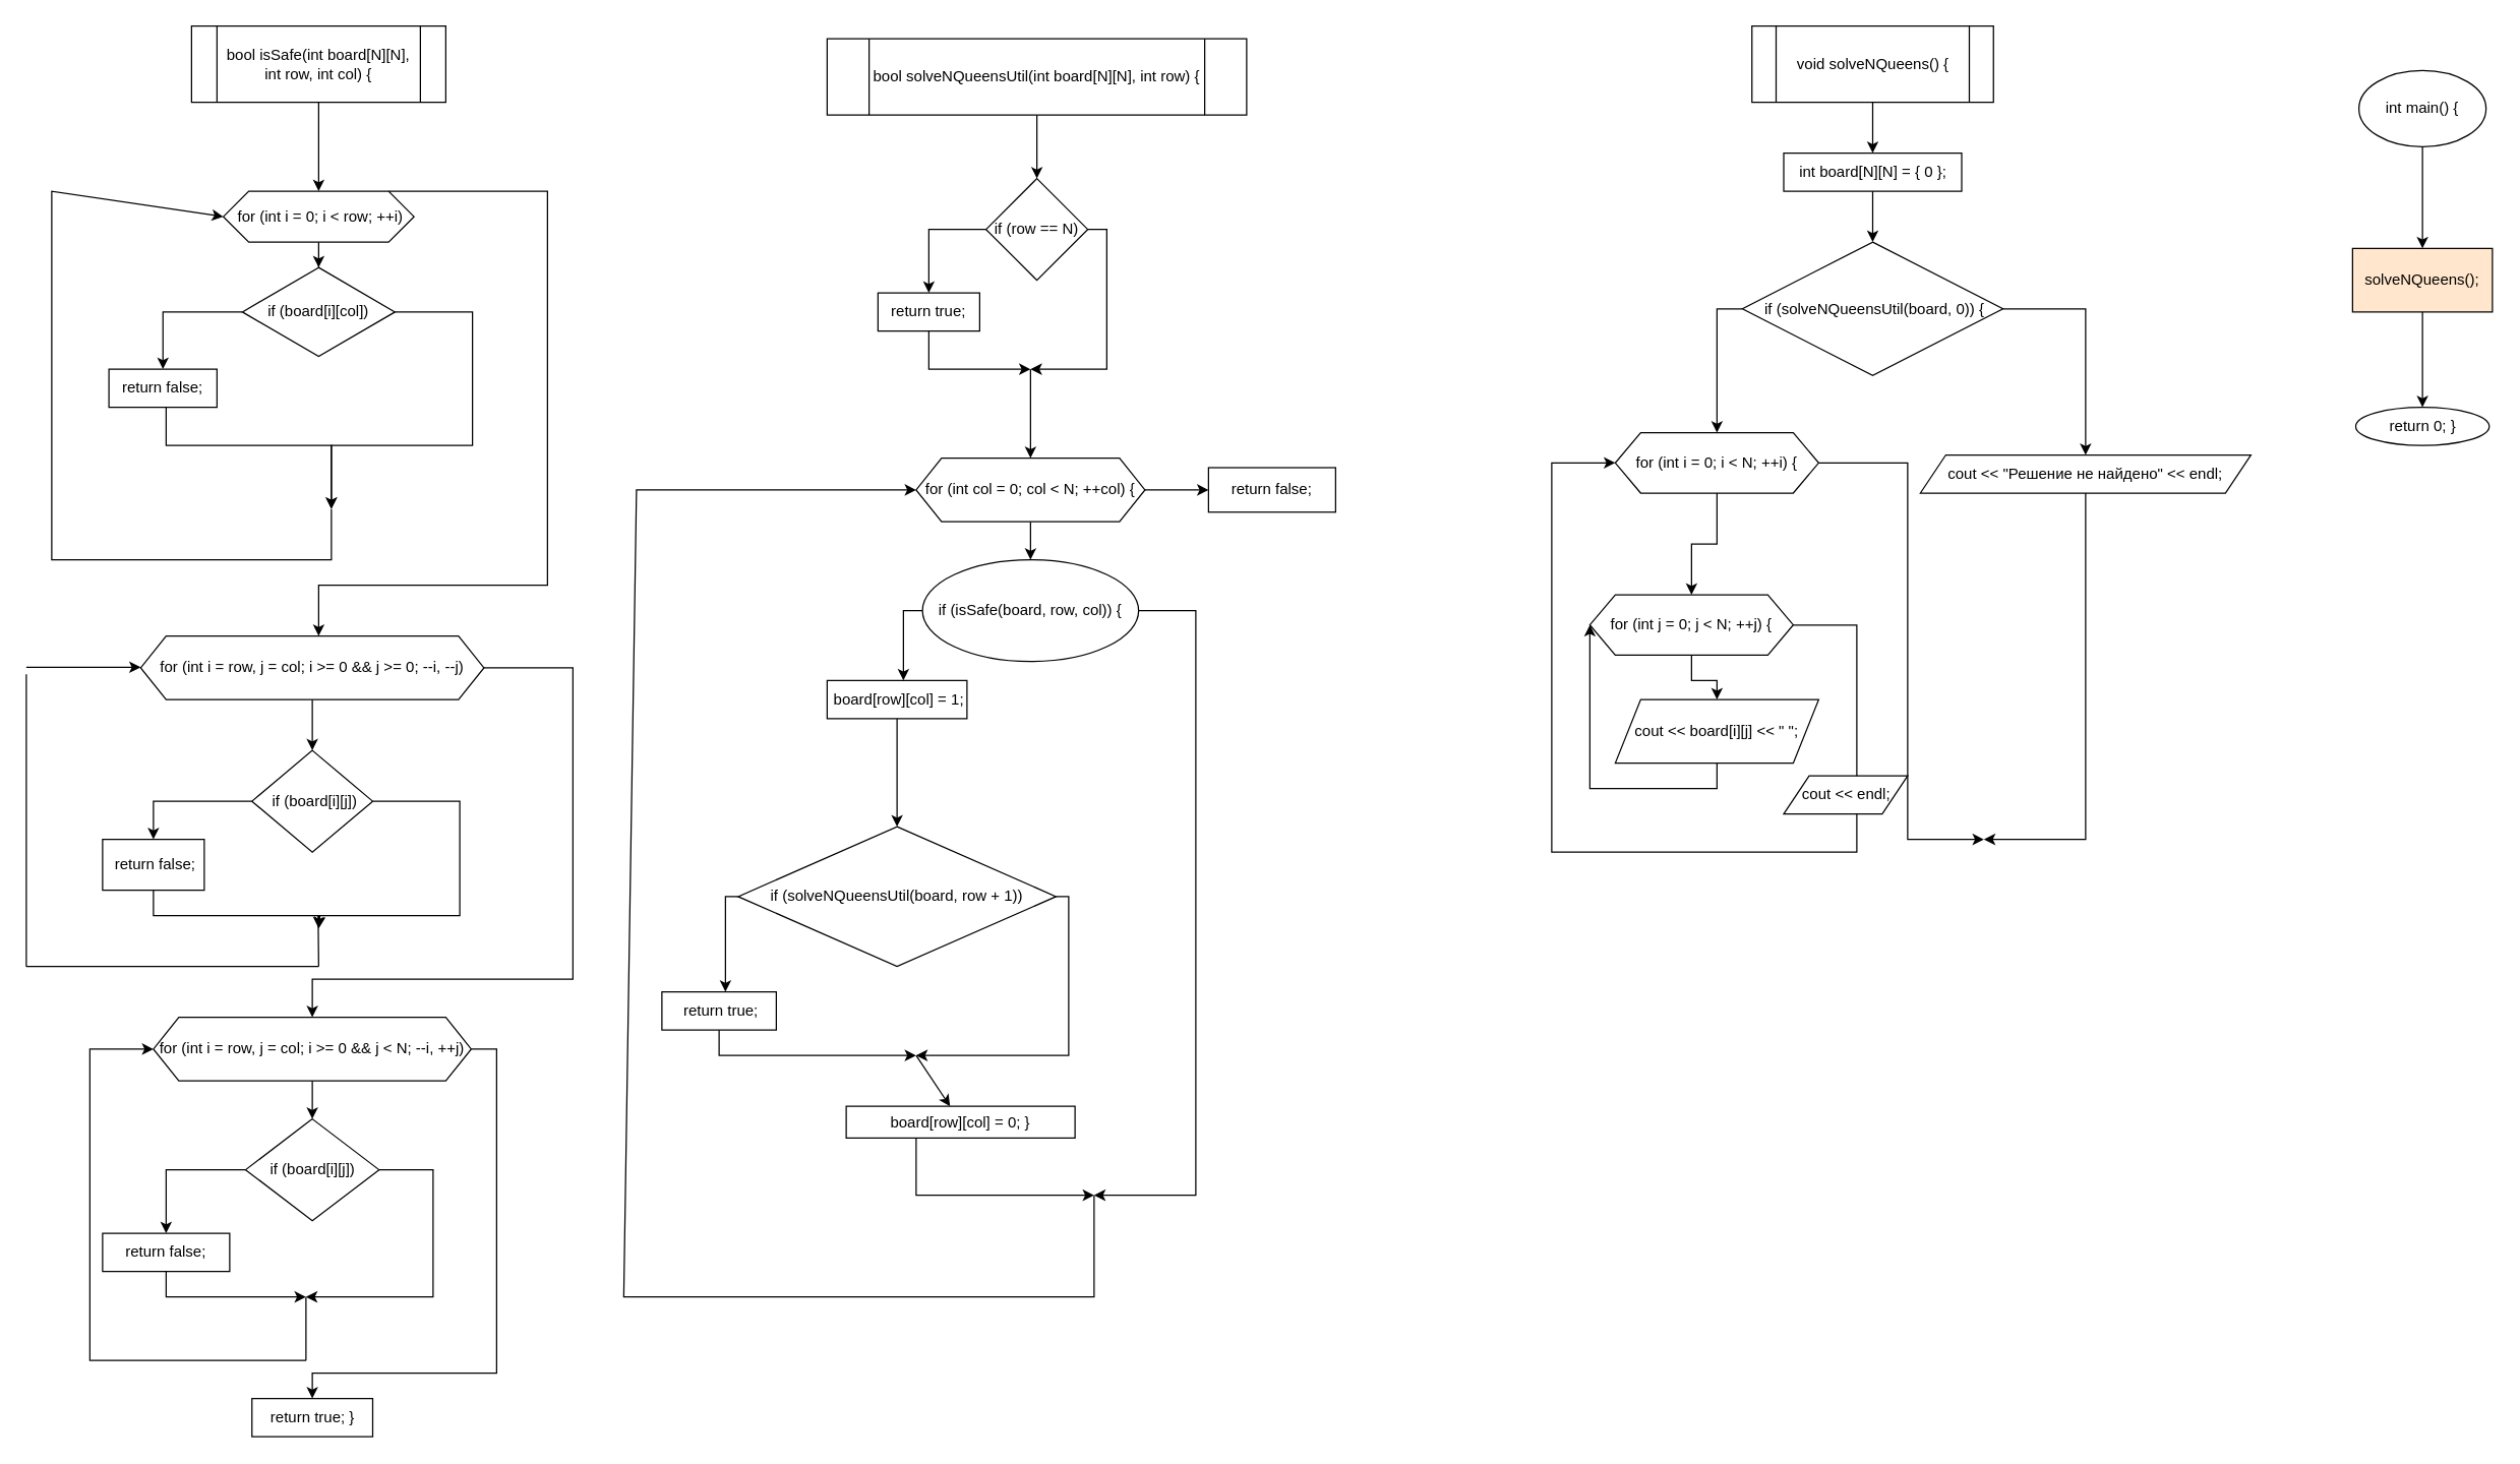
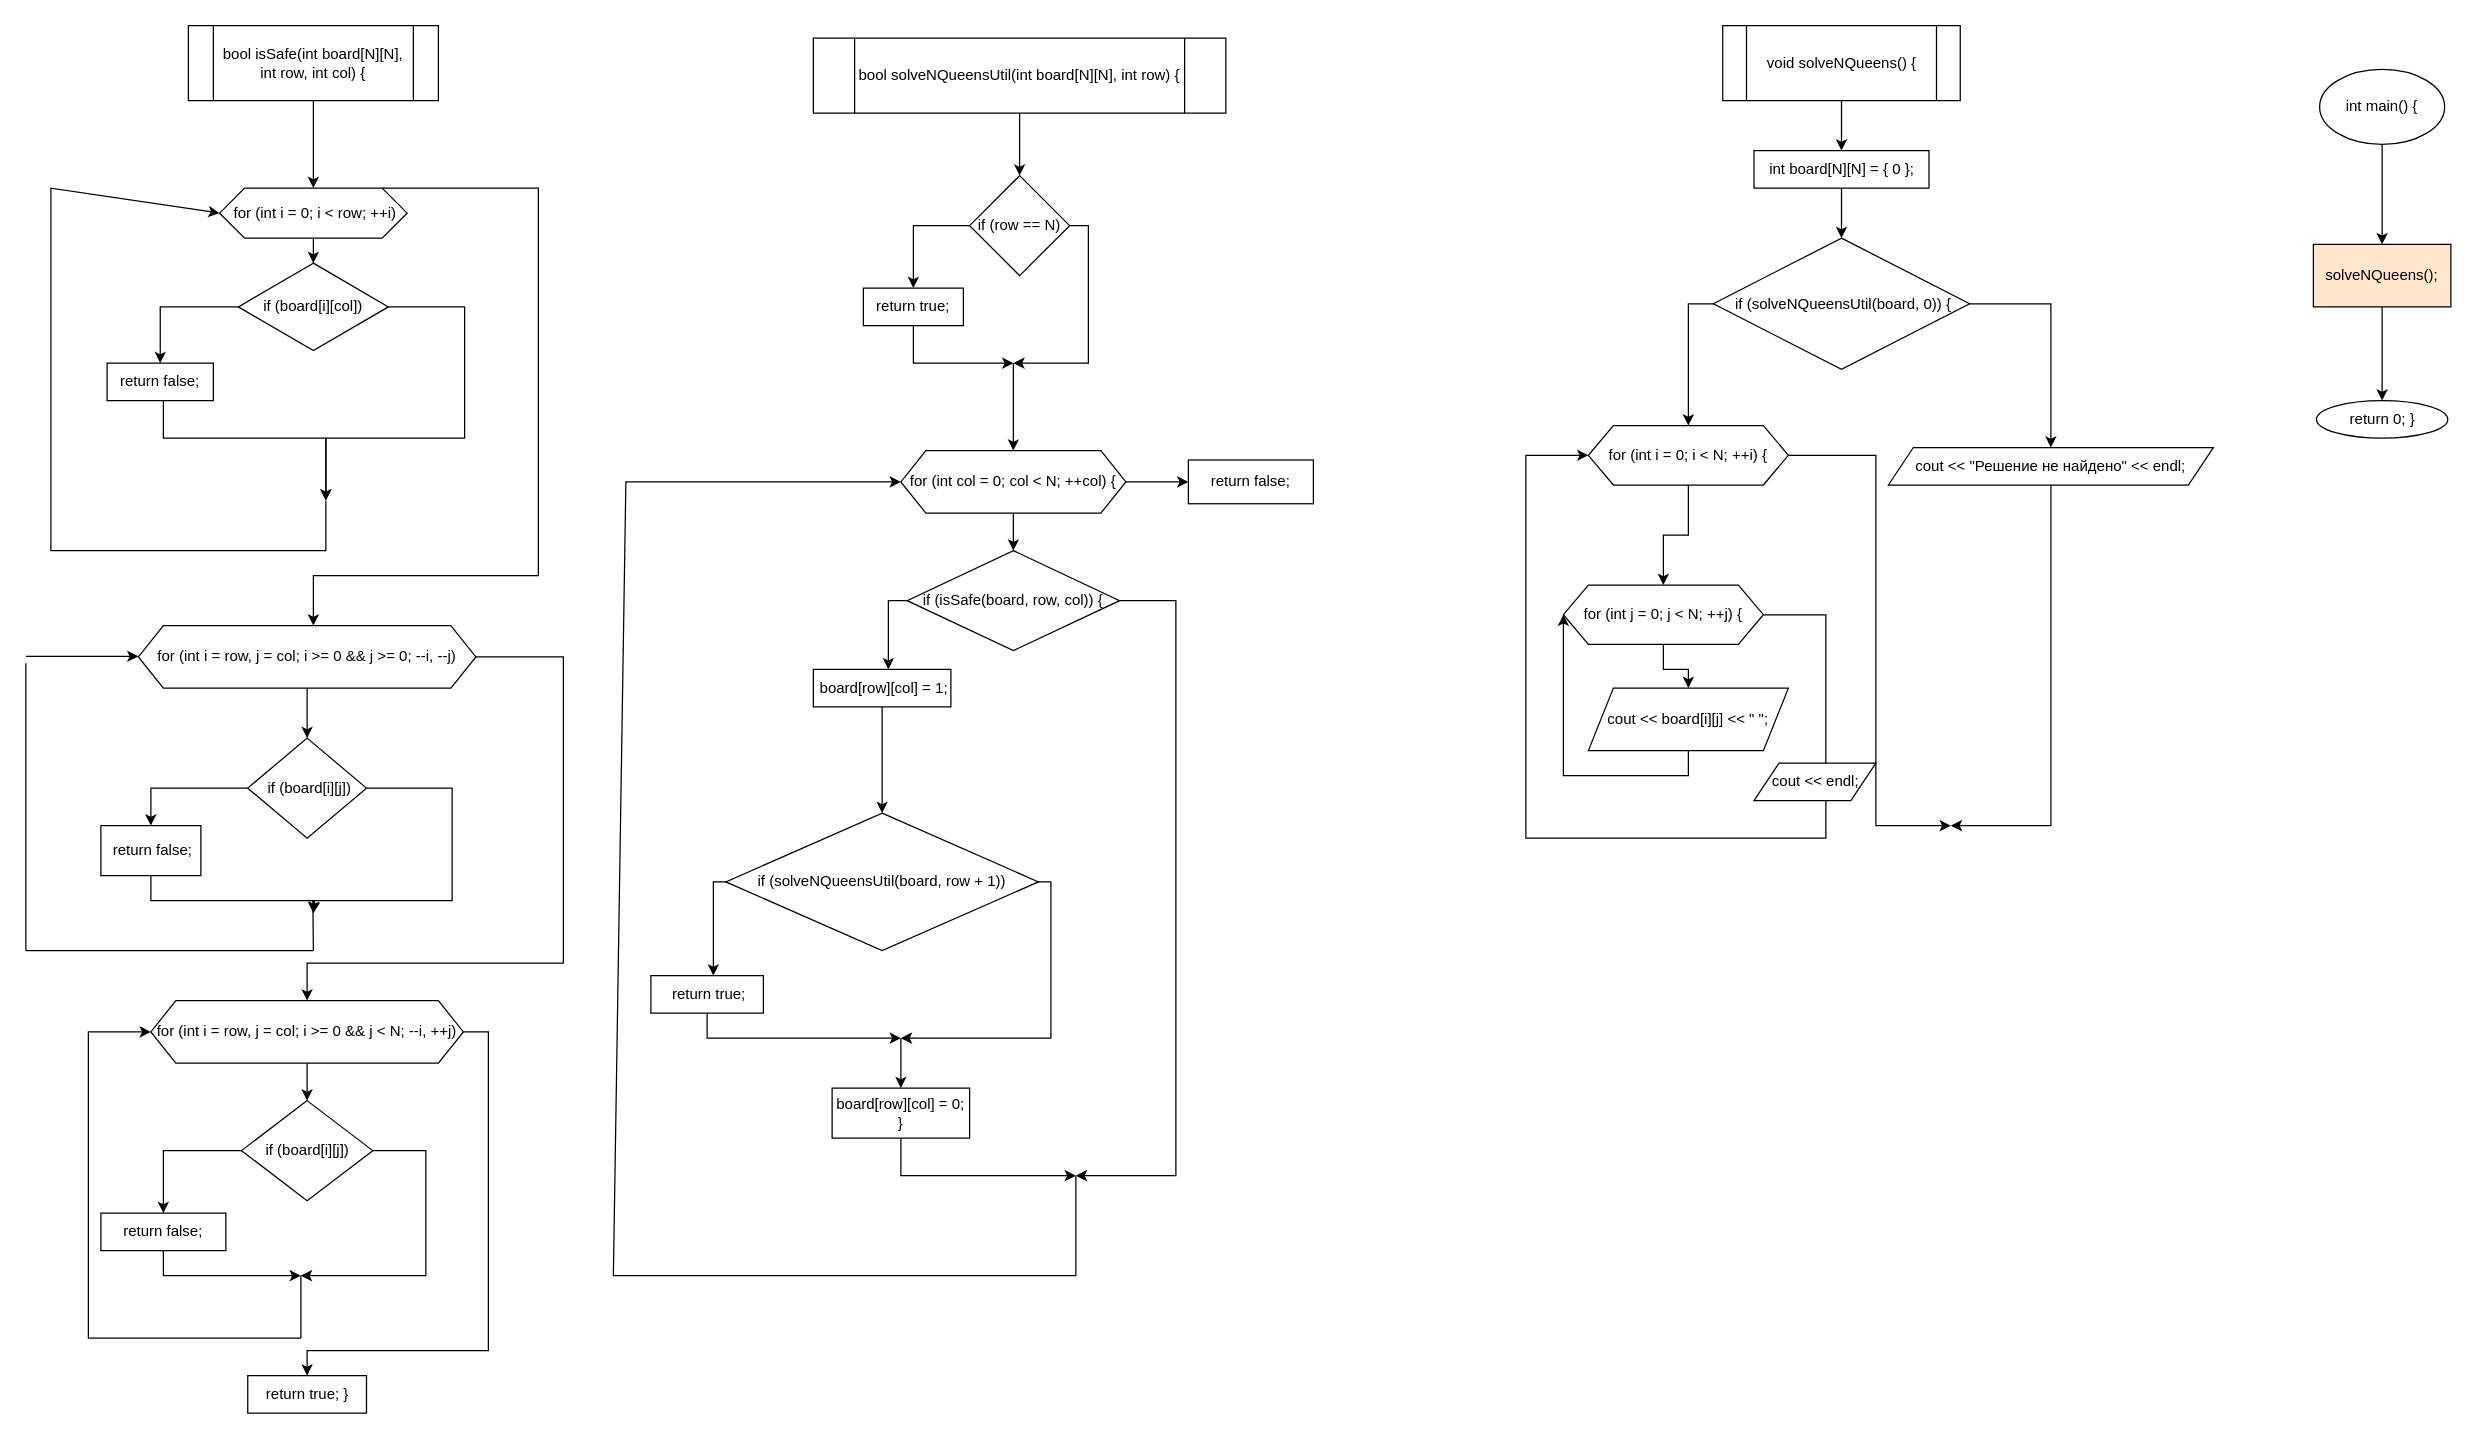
- <mxCell id="53" value="if (isSafe(board, row, col)) {" style="ellipse;whiteSpace=wrap;html=1;" vertex="1" parent="1"><mxGeometry x="725" y="440" width="170" height="80" as="geometry" /></mxCell>
+ <mxCell id="53" value="if (isSafe(board, row, col)) {" style="rhombus;whiteSpace=wrap;html=1;" vertex="1" parent="1"><mxGeometry x="725" y="440" width="170" height="80" as="geometry" /></mxCell>
- <mxCell id="63" value="board[row][col] = 0; }" style="rounded=0;whiteSpace=wrap;html=1;" vertex="1" parent="1"><mxGeometry x="665" y="870" width="180" height="25" as="geometry" /></mxCell>
+ <mxCell id="63" value="board[row][col] = 0; }" style="rounded=0;whiteSpace=wrap;html=1;" vertex="1" parent="1"><mxGeometry x="665" y="870" width="110" height="40" as="geometry" /></mxCell>
